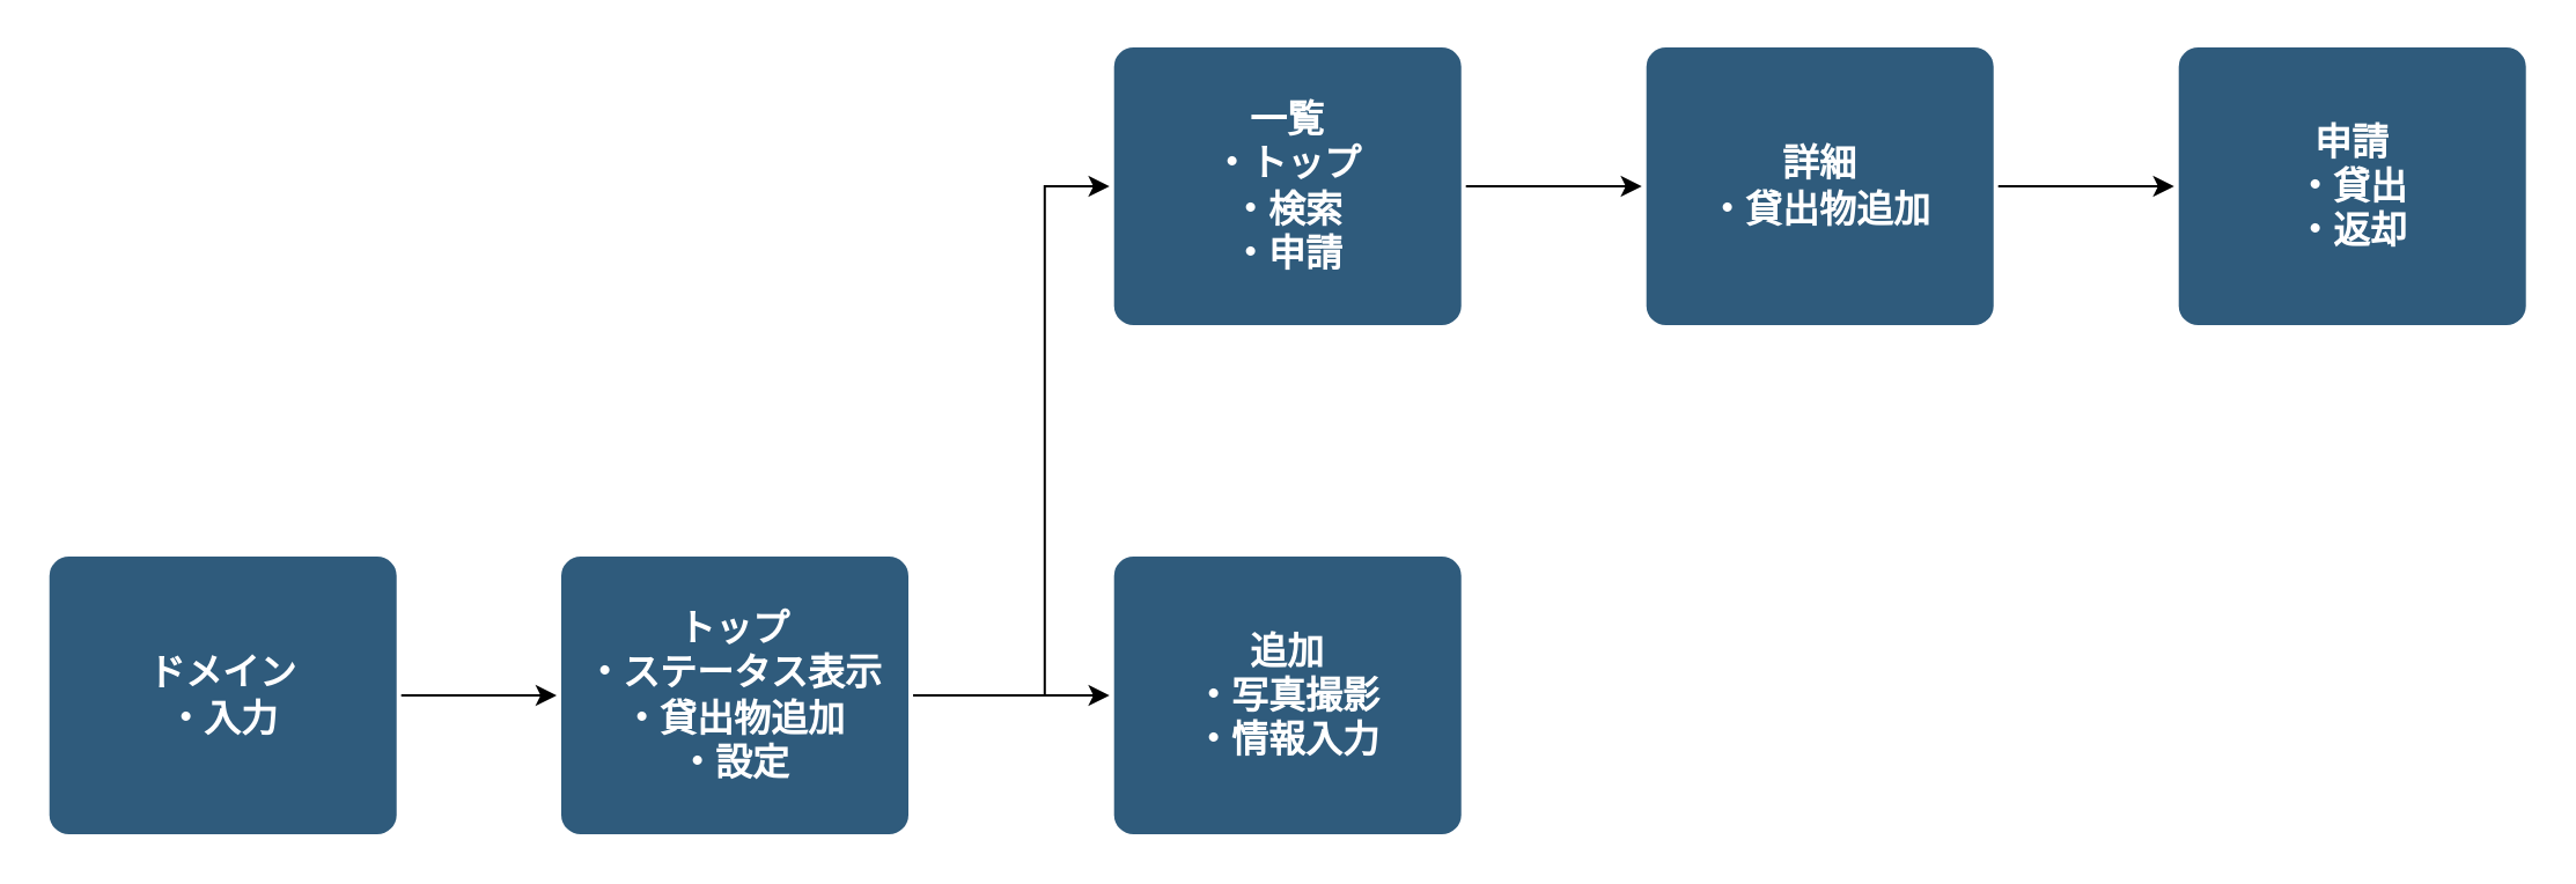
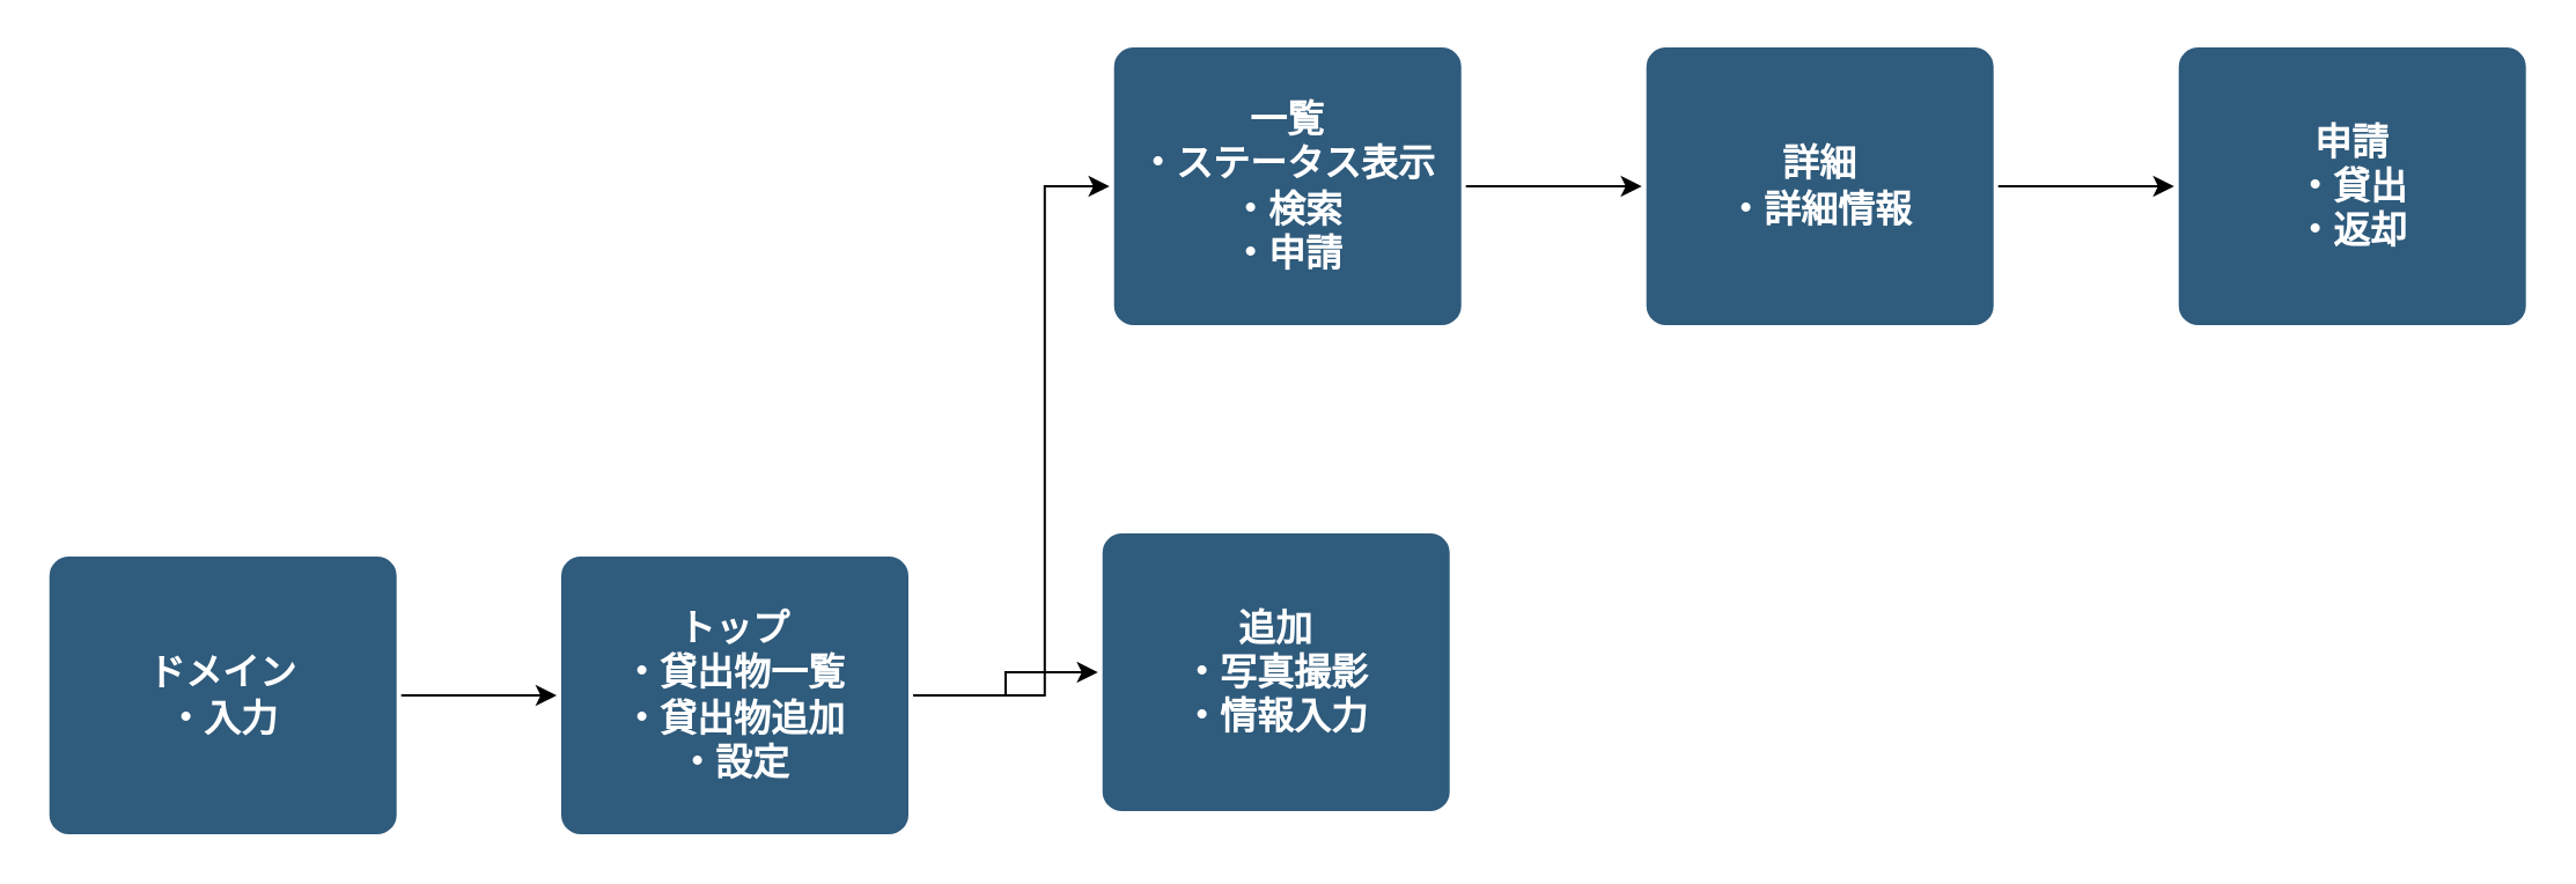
- <mxCell id="9" value="一覧&lt;br&gt;・トップ&lt;br&gt;・検索&lt;br&gt;・申請" style="rounded=1;whiteSpace=wrap;html=1;shadow=0;labelBackgroundColor=none;strokeColor=none;strokeWidth=3;fillColor=#2F5B7C;fontFamily=Helvetica;fontSize=16;fontColor=#FFFFFF;align=center;fontStyle=1;spacing=5;arcSize=7;perimeterSpacing=2;" vertex="1" parent="1"><mxGeometry x="480.86" y="20" width="150" height="120" as="geometry" /></mxCell>
+ <mxCell id="9" value="一覧&lt;br&gt;・ステータス表示&lt;br&gt;・検索&lt;br&gt;・申請" style="rounded=1;whiteSpace=wrap;html=1;shadow=0;labelBackgroundColor=none;strokeColor=none;strokeWidth=3;fillColor=#2F5B7C;fontFamily=Helvetica;fontSize=16;fontColor=#FFFFFF;align=center;fontStyle=1;spacing=5;arcSize=7;perimeterSpacing=2;" vertex="1" parent="1"><mxGeometry x="480.86" y="20" width="150" height="120" as="geometry" /></mxCell>
- <mxCell id="11" value="詳細&lt;br&gt;・貸出物追加" style="rounded=1;whiteSpace=wrap;html=1;shadow=0;labelBackgroundColor=none;strokeColor=none;strokeWidth=3;fillColor=#2F5B7C;fontFamily=Helvetica;fontSize=16;fontColor=#FFFFFF;align=center;fontStyle=1;spacing=5;arcSize=7;perimeterSpacing=2;" vertex="1" parent="1"><mxGeometry x="710.86" y="20" width="150" height="120" as="geometry" /></mxCell>
+ <mxCell id="11" value="詳細&lt;br&gt;・詳細情報" style="rounded=1;whiteSpace=wrap;html=1;shadow=0;labelBackgroundColor=none;strokeColor=none;strokeWidth=3;fillColor=#2F5B7C;fontFamily=Helvetica;fontSize=16;fontColor=#FFFFFF;align=center;fontStyle=1;spacing=5;arcSize=7;perimeterSpacing=2;" vertex="1" parent="1"><mxGeometry x="710.86" y="20" width="150" height="120" as="geometry" /></mxCell>
- <mxCell id="4" value="トップ&lt;br&gt;・ステータス表示&lt;br&gt;・貸出物追加&lt;br&gt;・設定" style="rounded=1;whiteSpace=wrap;html=1;shadow=0;labelBackgroundColor=none;strokeColor=none;strokeWidth=3;fillColor=#2F5B7C;fontFamily=Helvetica;fontSize=16;fontColor=#FFFFFF;align=center;fontStyle=1;spacing=5;arcSize=7;perimeterSpacing=2;" parent="1" vertex="1"><mxGeometry x="242" y="240" width="150" height="120" as="geometry" /></mxCell>
+ <mxCell id="4" value="トップ&lt;br&gt;・貸出物一覧&lt;br&gt;・貸出物追加&lt;br&gt;・設定" style="rounded=1;whiteSpace=wrap;html=1;shadow=0;labelBackgroundColor=none;strokeColor=none;strokeWidth=3;fillColor=#2F5B7C;fontFamily=Helvetica;fontSize=16;fontColor=#FFFFFF;align=center;fontStyle=1;spacing=5;arcSize=7;perimeterSpacing=2;" parent="1" vertex="1"><mxGeometry x="242" y="240" width="150" height="120" as="geometry" /></mxCell>
- <mxCell id="7" value="追加&lt;br&gt;・写真撮影&lt;br&gt;・情報入力" style="rounded=1;whiteSpace=wrap;html=1;shadow=0;labelBackgroundColor=none;strokeColor=none;strokeWidth=3;fillColor=#2F5B7C;fontFamily=Helvetica;fontSize=16;fontColor=#FFFFFF;align=center;fontStyle=1;spacing=5;arcSize=7;perimeterSpacing=2;" vertex="1" parent="1"><mxGeometry x="480.86" y="240" width="150" height="120" as="geometry" /></mxCell>
+ <mxCell id="7" value="追加&lt;br&gt;・写真撮影&lt;br&gt;・情報入力" style="rounded=1;whiteSpace=wrap;html=1;shadow=0;labelBackgroundColor=none;strokeColor=none;strokeWidth=3;fillColor=#2F5B7C;fontFamily=Helvetica;fontSize=16;fontColor=#FFFFFF;align=center;fontStyle=1;spacing=5;arcSize=7;perimeterSpacing=2;" vertex="1" parent="1"><mxGeometry x="475.86" y="230" width="150" height="120" as="geometry" /></mxCell>
